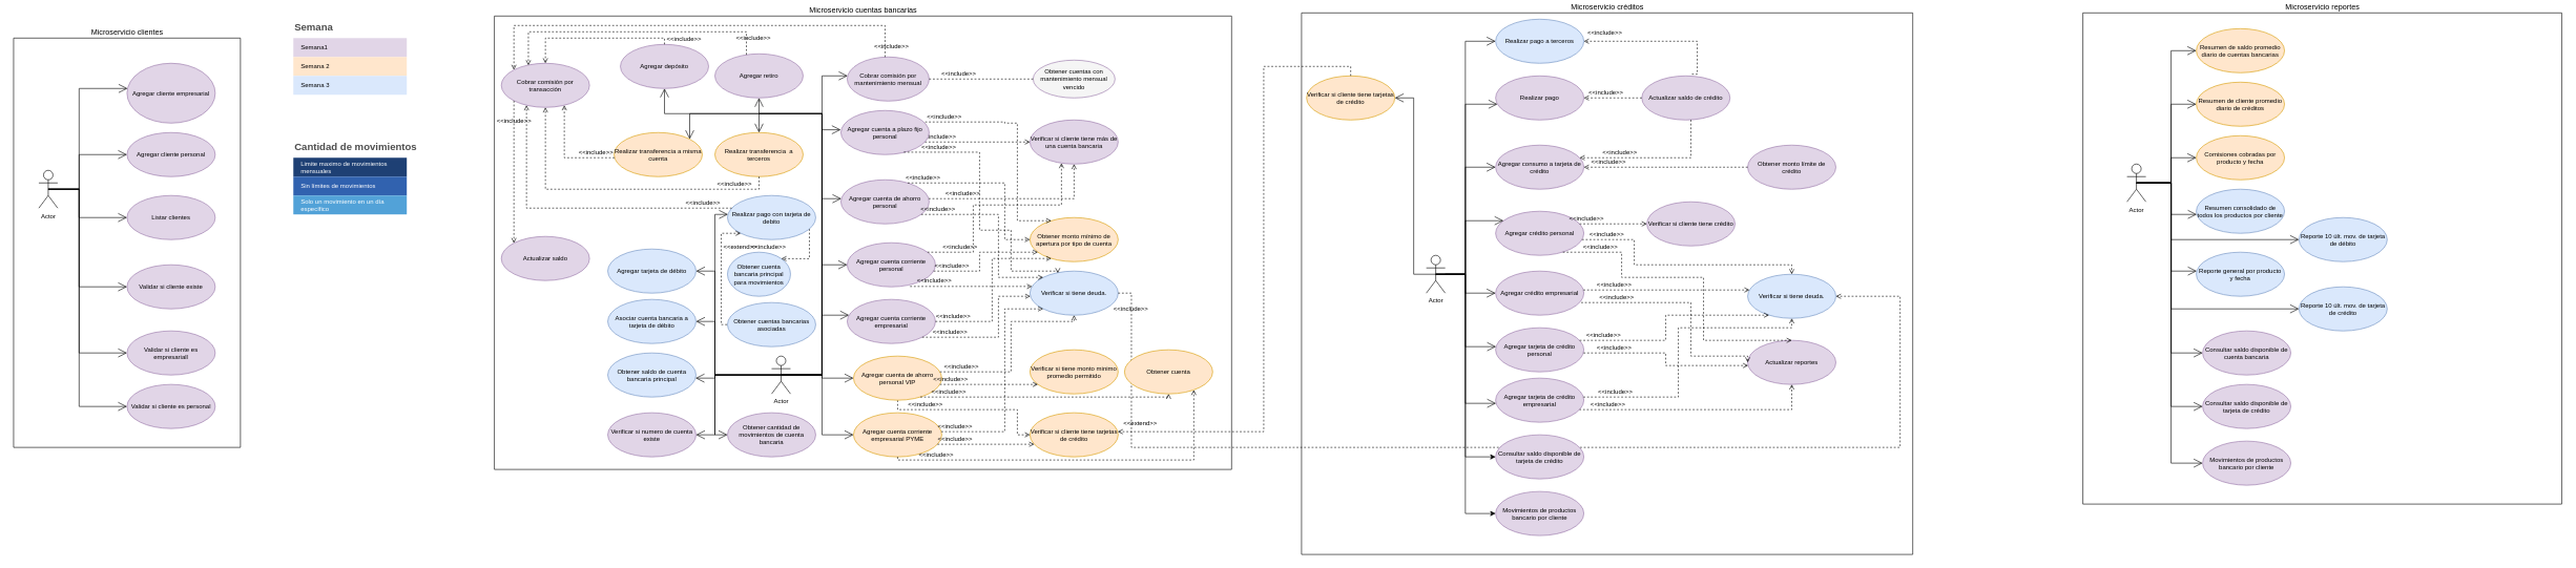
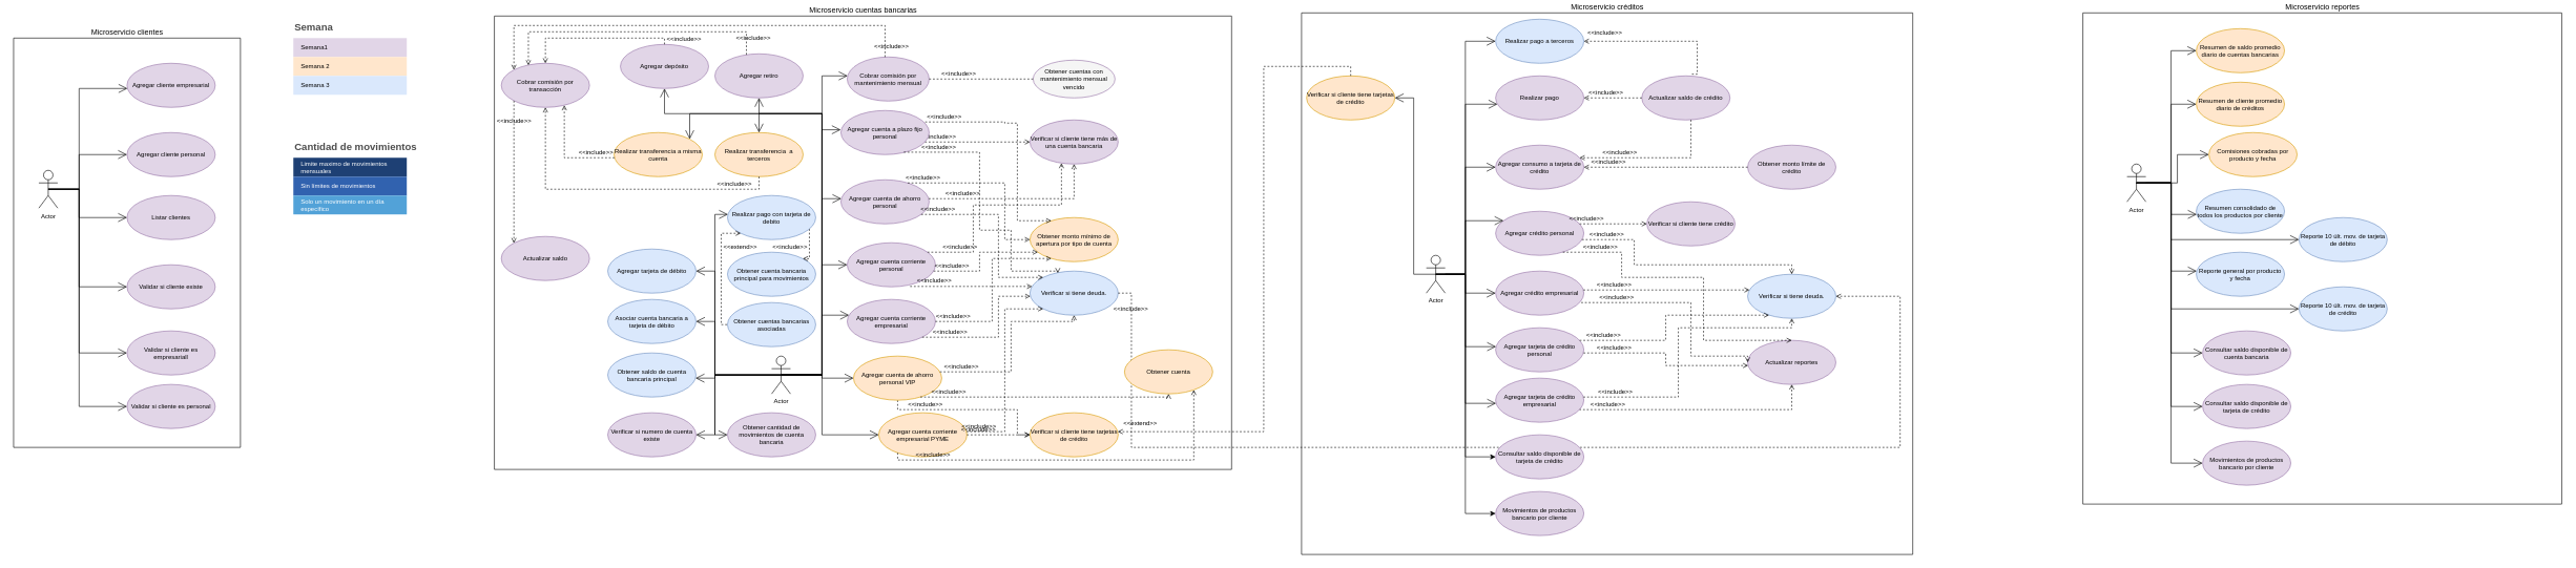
- <mxCell id="3" value="Agregar cliente empresarial" style="ellipse;whiteSpace=wrap;html=1;fillColor=#e1d5e7;strokeColor=#9673a6;fontSize=10;" vertex="1" parent="1"><mxGeometry x="200" y="100" width="140" height="95" as="geometry" /></mxCell>
+ <mxCell id="3" value="Agregar cliente empresarial" style="ellipse;whiteSpace=wrap;html=1;fillColor=#e1d5e7;strokeColor=#9673a6;fontSize=10;" vertex="1" parent="1"><mxGeometry x="200" y="100" width="140" height="70" as="geometry" /></mxCell>
- <mxCell id="58" value="Comisiones cobradas por producto y fecha" style="ellipse;whiteSpace=wrap;html=1;fontSize=10;fillColor=#ffe6cc;strokeColor=#d79b00;" vertex="1" parent="1"><mxGeometry x="3484" y="215" width="140" height="70" as="geometry" /></mxCell>
+ <mxCell id="58" value="Comisiones cobradas por producto y fecha" style="ellipse;whiteSpace=wrap;html=1;fontSize=10;fillColor=#ffe6cc;strokeColor=#d79b00;" vertex="1" parent="1"><mxGeometry x="3504" y="210" width="140" height="70" as="geometry" /></mxCell>
- <mxCell id="132" value="&amp;lt;&amp;lt;include&amp;gt;&amp;gt;" style="html=1;verticalAlign=bottom;labelBackgroundColor=none;endArrow=open;endFill=0;dashed=1;rounded=0;fontSize=10;edgeStyle=orthogonalEdgeStyle;" edge="1" parent="1" source="128" target="63"><mxGeometry x="-0.813" width="160" relative="1" as="geometry"><mxPoint x="1492.282" y="525" as="sourcePoint" /><mxPoint x="1855.918" y="550" as="targetPoint" /><Array as="points"><mxPoint x="834" y="330" /></Array><mxPoint as="offset" /></mxGeometry></mxCell>
- <mxCell id="124" value="Obtener cuenta bancaria principal para movimientos" style="ellipse;whiteSpace=wrap;html=1;fillColor=#dae8fc;strokeColor=#6c8ebf;fontSize=10;" vertex="1" parent="1"><mxGeometry x="1153" y="400" width="100" height="70" as="geometry" /></mxCell>
+ <mxCell id="124" value="Obtener cuenta bancaria principal para movimientos" style="ellipse;whiteSpace=wrap;html=1;fillColor=#dae8fc;strokeColor=#6c8ebf;fontSize=10;" vertex="1" parent="1"><mxGeometry x="1153" y="400" width="140" height="70" as="geometry" /></mxCell>
- <mxCell id="52" value="Verificar si tiene monto minimo promedio permitido" style="ellipse;whiteSpace=wrap;html=1;fontSize=10;fillColor=#ffe6cc;strokeColor=#d79b00;" vertex="1" parent="1"><mxGeometry x="1633" y="555" width="140" height="70" as="geometry" /></mxCell>
- <mxCell id="150" value="&amp;lt;&amp;lt;include&amp;gt;&amp;gt;" style="html=1;verticalAlign=bottom;labelBackgroundColor=none;endArrow=open;endFill=0;dashed=1;rounded=0;fontSize=10;edgeStyle=orthogonalEdgeStyle;" edge="1" parent="1" source="61" target="52"><mxGeometry x="-0.775" width="160" relative="1" as="geometry"><mxPoint x="1502.269" y="615.043" as="sourcePoint" /><mxPoint x="1693.731" y="615.043" as="targetPoint" /><Array as="points"><mxPoint x="1563" y="610" /><mxPoint x="1563" y="610" /></Array><mxPoint as="offset" /></mxGeometry></mxCell>
- <mxCell id="53" value="Agregar cuenta corriente empresarial PYME" style="ellipse;whiteSpace=wrap;html=1;fillColor=#ffe6cc;strokeColor=#d79b00;fontSize=10;" vertex="1" parent="1"><mxGeometry x="1353" y="655" width="140" height="70" as="geometry" /></mxCell>
+ <mxCell id="53" value="Agregar cuenta corriente empresarial PYME" style="ellipse;whiteSpace=wrap;html=1;fillColor=#ffe6cc;strokeColor=#d79b00;fontSize=10;" vertex="1" parent="1"><mxGeometry x="1393" y="655" width="140" height="70" as="geometry" /></mxCell>
